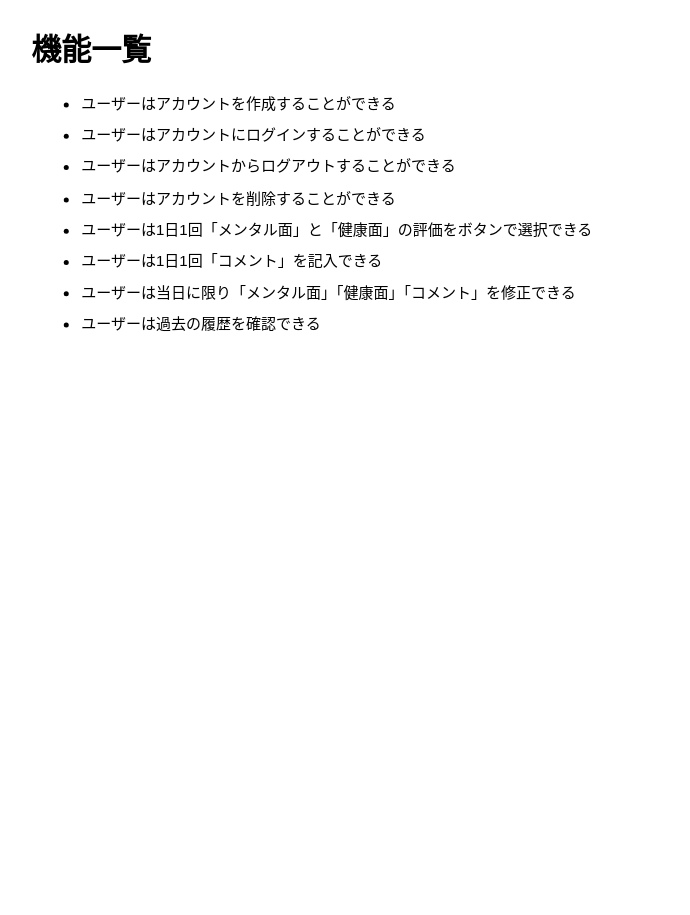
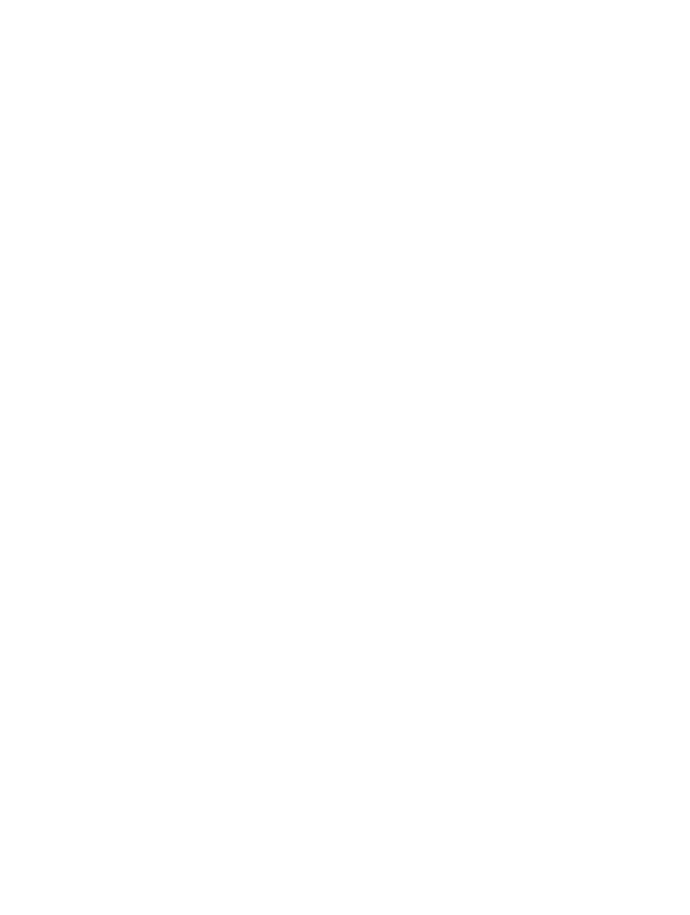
- <mxCell id="2" value="&lt;h1&gt;機能一覧&lt;/h1&gt;&lt;p&gt;&lt;/p&gt;&lt;ul style=&quot;line-height: 210%&quot;&gt;&lt;li&gt;ユーザーはアカウントを作成することができる&lt;/li&gt;&lt;li&gt;ユーザーはアカウントにログインすることができる&lt;/li&gt;&lt;li&gt;ユーザーはアカウントからログアウトすることができる&lt;/li&gt;&lt;li&gt;ユーザーはアカウントを削除することができる&lt;/li&gt;&lt;li&gt;ユーザーは1日1回「メンタル面」と「健康面」の評価をボタンで選択できる&lt;/li&gt;&lt;li&gt;ユーザーは1日1回「コメント」を記入できる&lt;/li&gt;&lt;li&gt;ユーザーは当日に限り「メンタル面」「健康面」「コメント」を修正できる&lt;/li&gt;&lt;li&gt;ユーザーは過去の履歴を確認できる&lt;/li&gt;&lt;/ul&gt;&lt;p&gt;&lt;/p&gt;" style="text;html=1;strokeColor=none;fillColor=none;spacing=5;spacingTop=-20;whiteSpace=wrap;overflow=hidden;rounded=0;" parent="1" vertex="1"><mxGeometry x="20" y="20" width="510" height="690" as="geometry" /></mxCell>
